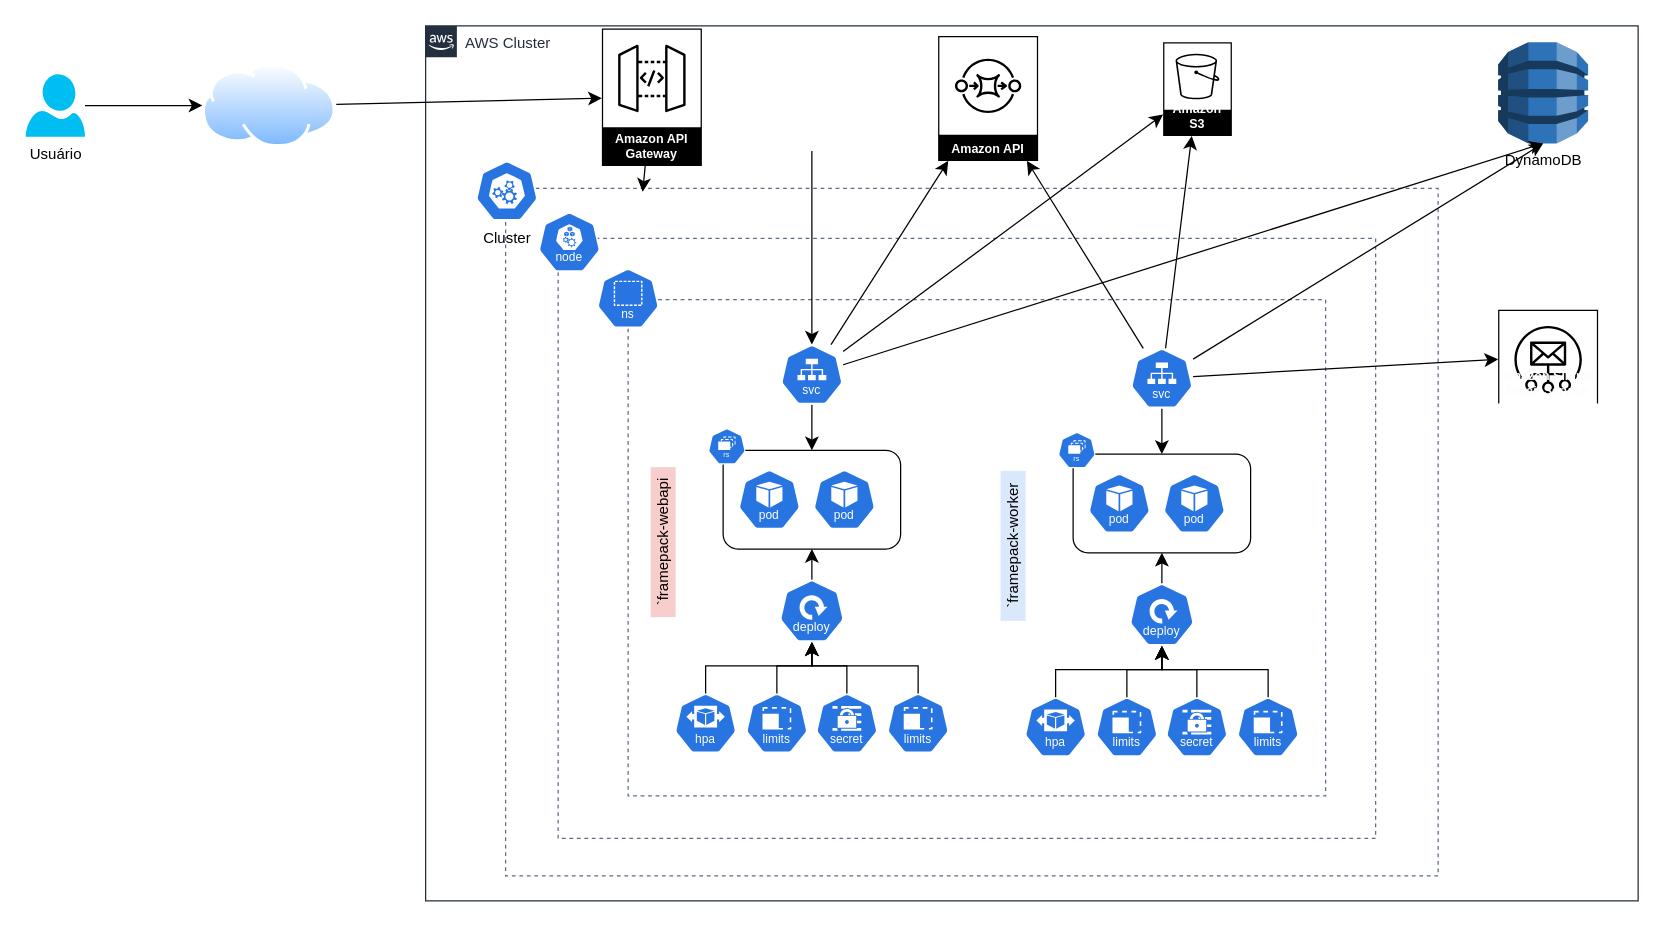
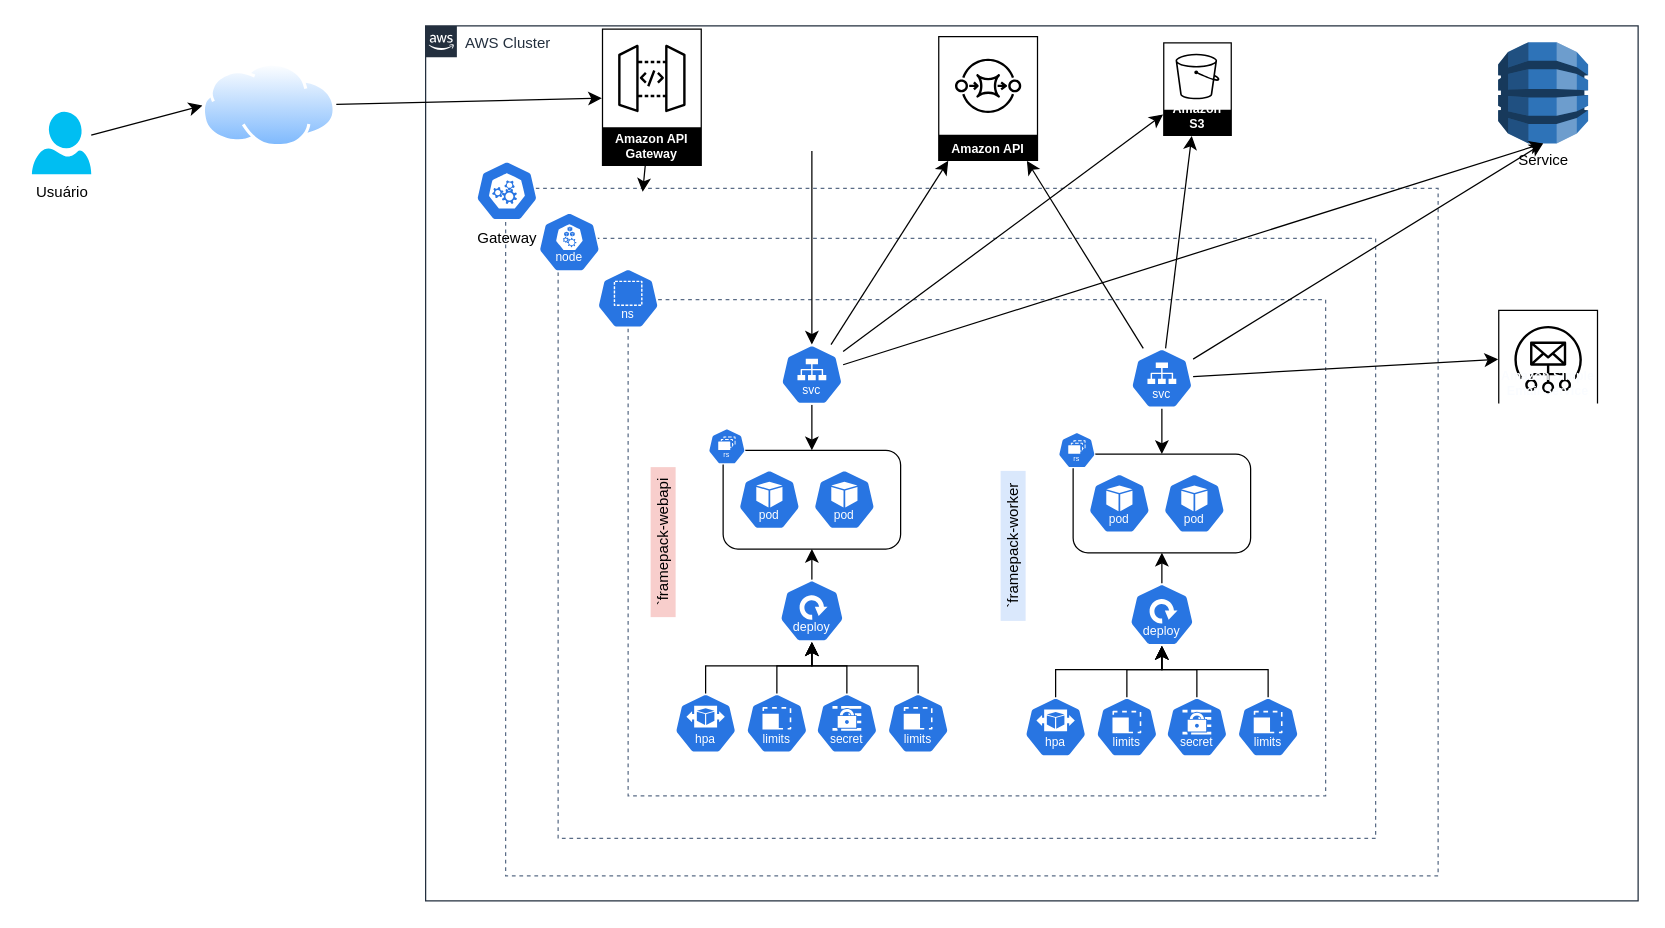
- <mxCell id="3" value="Usuário" style="verticalLabelPosition=bottom;html=1;verticalAlign=top;align=center;strokeColor=none;fillColor=#00BEF2;shape=mxgraph.azure.user;" vertex="1" parent="1"><mxGeometry x="20" y="58.75" width="47.5" height="50" as="geometry" /></mxCell>
+ <mxCell id="3" value="Usuário" style="verticalLabelPosition=bottom;html=1;verticalAlign=top;align=center;strokeColor=none;fillColor=#00BEF2;shape=mxgraph.azure.user;" vertex="1" parent="1"><mxGeometry x="25" y="88.75" width="47.5" height="50" as="geometry" /></mxCell>
- <mxCell id="54" value="DynamoDB" style="outlineConnect=0;dashed=0;verticalLabelPosition=bottom;verticalAlign=top;align=center;html=1;shape=mxgraph.aws3.dynamo_db;fillColor=#2E73B8;gradientColor=none;" vertex="1" parent="4"><mxGeometry x="858" y="13" width="72" height="81" as="geometry" /></mxCell>
+ <mxCell id="54" value="Service" style="outlineConnect=0;dashed=0;verticalLabelPosition=bottom;verticalAlign=top;align=center;html=1;shape=mxgraph.aws3.dynamo_db;fillColor=#2E73B8;gradientColor=none;" vertex="1" parent="4"><mxGeometry x="858" y="13" width="72" height="81" as="geometry" /></mxCell>
- <mxCell id="6" value="Cluster" style="aspect=fixed;sketch=0;html=1;dashed=0;whitespace=wrap;verticalLabelPosition=bottom;verticalAlign=top;fillColor=#2875E2;strokeColor=#ffffff;points=[[0.005,0.63,0],[0.1,0.2,0],[0.9,0.2,0],[0.5,0,0],[0.995,0.63,0],[0.72,0.99,0],[0.5,1,0],[0.28,0.99,0]];shape=mxgraph.kubernetes.icon2;prIcon=api" vertex="1" parent="4"><mxGeometry x="40" y="108" width="50" height="48" as="geometry" /></mxCell>
+ <mxCell id="6" value="Gateway" style="aspect=fixed;sketch=0;html=1;dashed=0;whitespace=wrap;verticalLabelPosition=bottom;verticalAlign=top;fillColor=#2875E2;strokeColor=#ffffff;points=[[0.005,0.63,0],[0.1,0.2,0],[0.9,0.2,0],[0.5,0,0],[0.995,0.63,0],[0.72,0.99,0],[0.5,1,0],[0.28,0.99,0]];shape=mxgraph.kubernetes.icon2;prIcon=api" vertex="1" parent="4"><mxGeometry x="40" y="108" width="50" height="48" as="geometry" /></mxCell>
